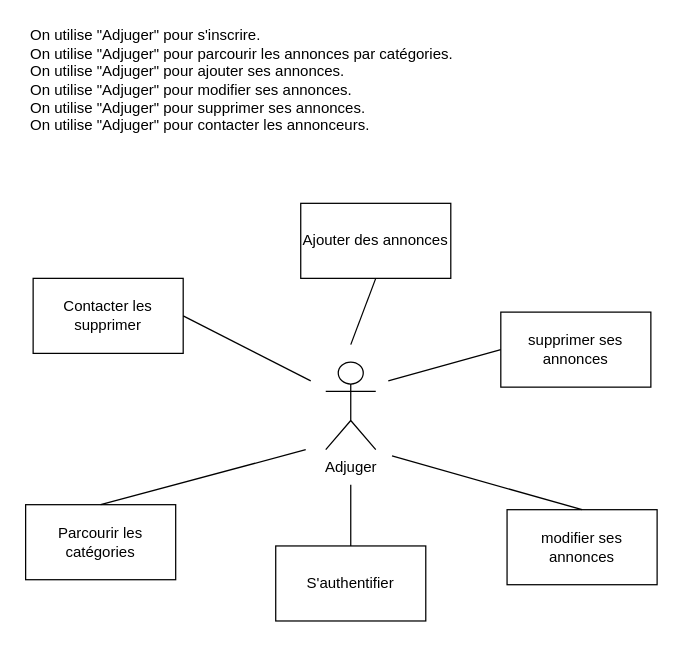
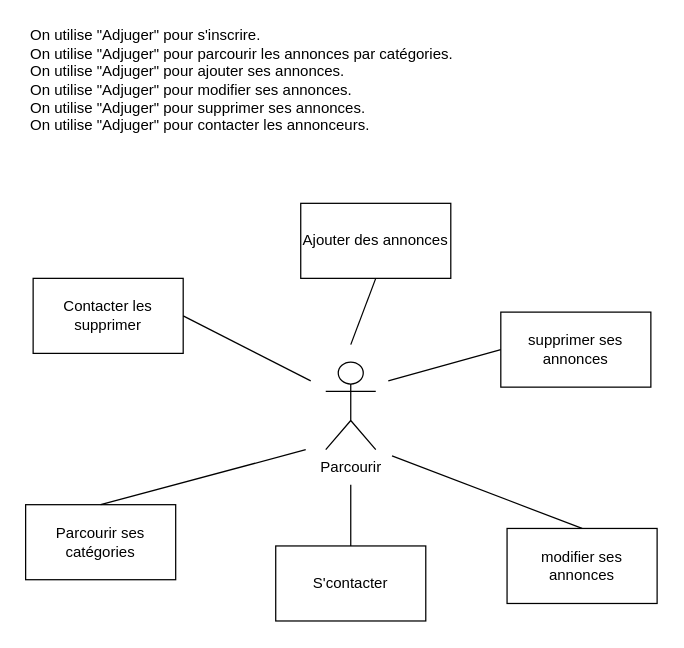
- <mxCell id="13" value="Adjuger" style="shape=umlActor;verticalLabelPosition=bottom;verticalAlign=top;html=1;outlineConnect=0;" parent="1" vertex="1"><mxGeometry x="260" y="289" width="40" height="70" as="geometry" /></mxCell>
+ <mxCell id="13" value="Parcourir" style="shape=umlActor;verticalLabelPosition=bottom;verticalAlign=top;html=1;outlineConnect=0;" parent="1" vertex="1"><mxGeometry x="260" y="289" width="40" height="70" as="geometry" /></mxCell>
- <mxCell id="4" value="Parcourir les catégories" style="rounded=0;whiteSpace=wrap;html=1;" parent="1" vertex="1"><mxGeometry x="20" y="403" width="120" height="60" as="geometry" /></mxCell>
+ <mxCell id="4" value="Parcourir ses catégories" style="rounded=0;whiteSpace=wrap;html=1;" parent="1" vertex="1"><mxGeometry x="20" y="403" width="120" height="60" as="geometry" /></mxCell>
- <mxCell id="11" value="&lt;span&gt;modifier ses annonces&lt;/span&gt;" style="rounded=0;whiteSpace=wrap;html=1;" parent="1" vertex="1"><mxGeometry x="405" y="407" width="120" height="60" as="geometry" /></mxCell>
+ <mxCell id="11" value="&lt;span&gt;modifier ses annonces&lt;/span&gt;" style="rounded=0;whiteSpace=wrap;html=1;" parent="1" vertex="1"><mxGeometry x="405" y="422" width="120" height="60" as="geometry" /></mxCell>
- <mxCell id="2" value="S'authentifier" style="rounded=0;whiteSpace=wrap;html=1;" parent="1" vertex="1"><mxGeometry x="220" y="436" width="120" height="60" as="geometry" /></mxCell>
+ <mxCell id="2" value="S'contacter" style="rounded=0;whiteSpace=wrap;html=1;" parent="1" vertex="1"><mxGeometry x="220" y="436" width="120" height="60" as="geometry" /></mxCell>
